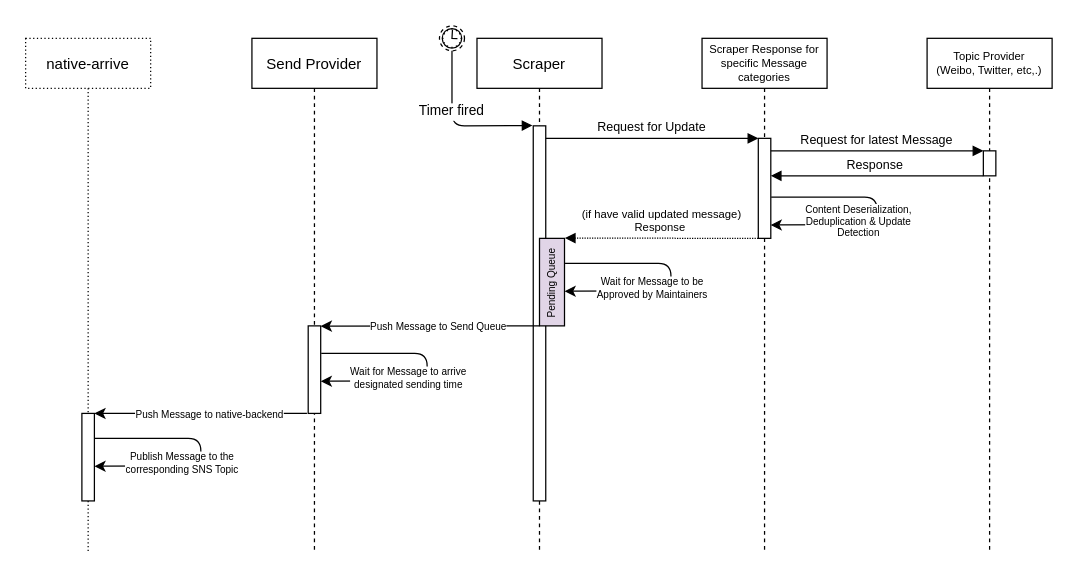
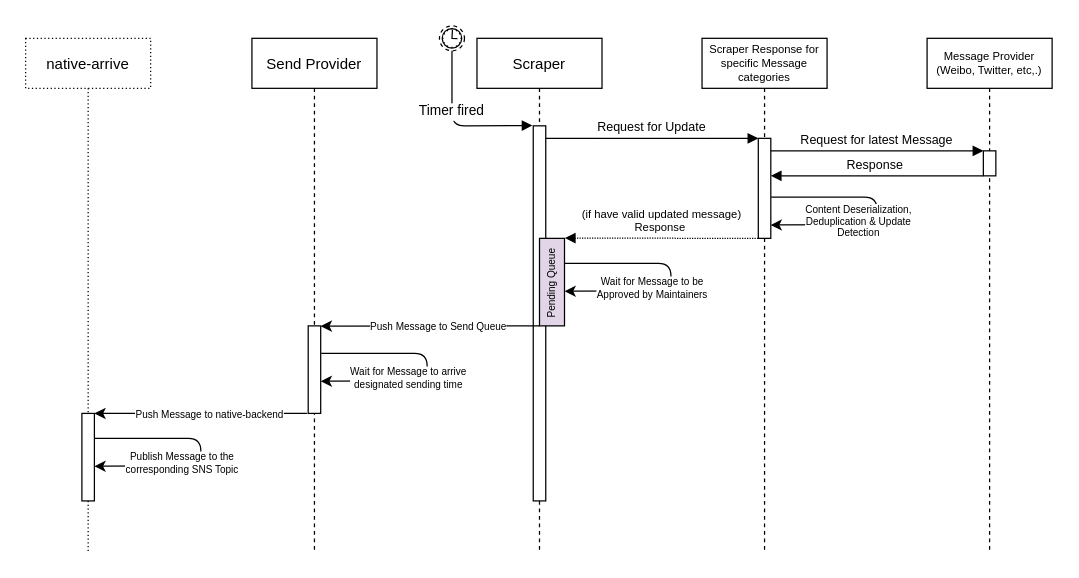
- <mxCell id="9" value="Topic Provider&#10;(Weibo, Twitter, etc,.)" style="shape=umlLifeline;perimeter=lifelinePerimeter;container=1;collapsible=0;recursiveResize=0;rounded=0;shadow=0;strokeWidth=1;fontSize=9;" vertex="1" parent="1"><mxGeometry x="741" y="30" width="100" height="410" as="geometry" /></mxCell>
+ <mxCell id="9" value="Message Provider&#10;(Weibo, Twitter, etc,.)" style="shape=umlLifeline;perimeter=lifelinePerimeter;container=1;collapsible=0;recursiveResize=0;rounded=0;shadow=0;strokeWidth=1;fontSize=9;" vertex="1" parent="1"><mxGeometry x="741" y="30" width="100" height="410" as="geometry" /></mxCell>
